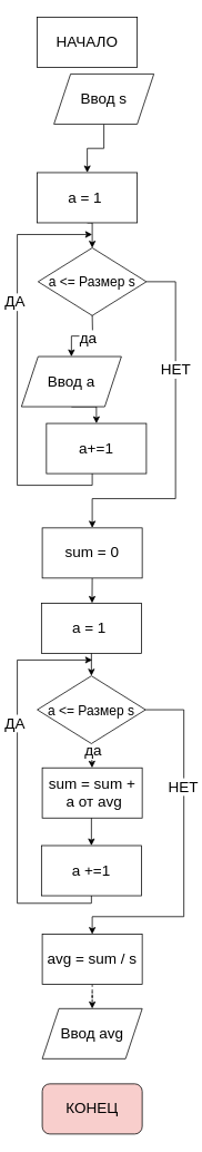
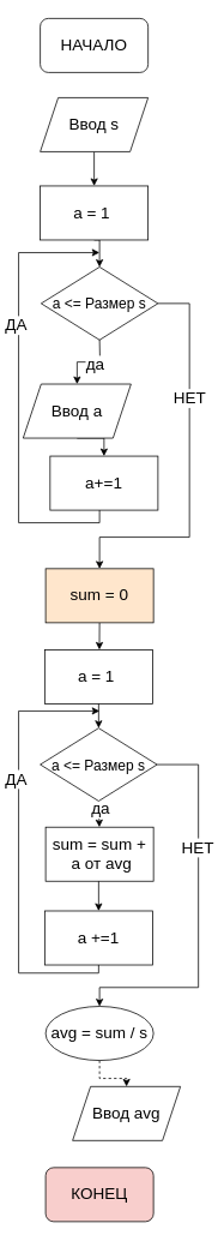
- <mxCell id="2" value="&lt;font style=&quot;font-size: 18px;&quot;&gt;НАЧАЛО&lt;/font&gt;" style="whiteSpace=wrap;html=1;fontSize=18;rounded=0;" parent="1" vertex="1"><mxGeometry x="44" y="20" width="120" height="60" as="geometry" /></mxCell>
+ <mxCell id="2" value="&lt;font style=&quot;font-size: 18px;&quot;&gt;НАЧАЛО&lt;/font&gt;" style="rounded=1;whiteSpace=wrap;html=1;fontSize=18;" parent="1" vertex="1"><mxGeometry x="44" y="20" width="120" height="60" as="geometry" /></mxCell>
- <mxCell id="4" value="&lt;font style=&quot;font-size: 18px;&quot;&gt;Ввод s&lt;/font&gt;" style="shape=parallelogram;perimeter=parallelogramPerimeter;whiteSpace=wrap;html=1;fixedSize=1;fontSize=18;" parent="1" vertex="1"><mxGeometry x="64" y="88" width="120" height="60" as="geometry" /></mxCell>
+ <mxCell id="4" value="&lt;font style=&quot;font-size: 18px;&quot;&gt;Ввод s&lt;/font&gt;" style="shape=parallelogram;perimeter=parallelogramPerimeter;whiteSpace=wrap;html=1;fixedSize=1;fontSize=18;" parent="1" vertex="1"><mxGeometry x="44" y="108" width="120" height="60" as="geometry" /></mxCell>
- <mxCell id="17" value="&lt;font style=&quot;font-size: 18px;&quot;&gt;sum = 0&lt;/font&gt;" style="rounded=0;whiteSpace=wrap;html=1;fontSize=18;" parent="1" vertex="1"><mxGeometry x="50" y="631" width="120" height="60" as="geometry" /></mxCell>
+ <mxCell id="17" value="&lt;font style=&quot;font-size: 18px;&quot;&gt;sum = 0&lt;/font&gt;" style="rounded=0;whiteSpace=wrap;html=1;fontSize=18;fillColor=#ffe6cc;" parent="1" vertex="1"><mxGeometry x="50" y="631" width="120" height="60" as="geometry" /></mxCell>
- <mxCell id="23" value="&lt;font style=&quot;font-size: 18px;&quot;&gt;avg = sum / s&lt;/font&gt;" style="rounded=0;whiteSpace=wrap;html=1;fontSize=18;" parent="1" vertex="1"><mxGeometry x="50" y="1117" width="120" height="60" as="geometry" /></mxCell>
+ <mxCell id="23" value="&lt;font style=&quot;font-size: 18px;&quot;&gt;avg = sum / s&lt;/font&gt;" style="ellipse;whiteSpace=wrap;html=1;fontSize=18;" parent="1" vertex="1"><mxGeometry x="50" y="1117" width="120" height="60" as="geometry" /></mxCell>
- <mxCell id="24" value="&lt;font style=&quot;font-size: 18px;&quot;&gt;Ввод avg&lt;/font&gt;" style="shape=parallelogram;perimeter=parallelogramPerimeter;whiteSpace=wrap;html=1;fixedSize=1;fontSize=18;" parent="1" vertex="1"><mxGeometry x="50" y="1206" width="120" height="60" as="geometry" /></mxCell>
+ <mxCell id="24" value="&lt;font style=&quot;font-size: 18px;&quot;&gt;Ввод avg&lt;/font&gt;" style="shape=parallelogram;perimeter=parallelogramPerimeter;whiteSpace=wrap;html=1;fixedSize=1;fontSize=18;" parent="1" vertex="1"><mxGeometry x="80" y="1206" width="120" height="60" as="geometry" /></mxCell>
